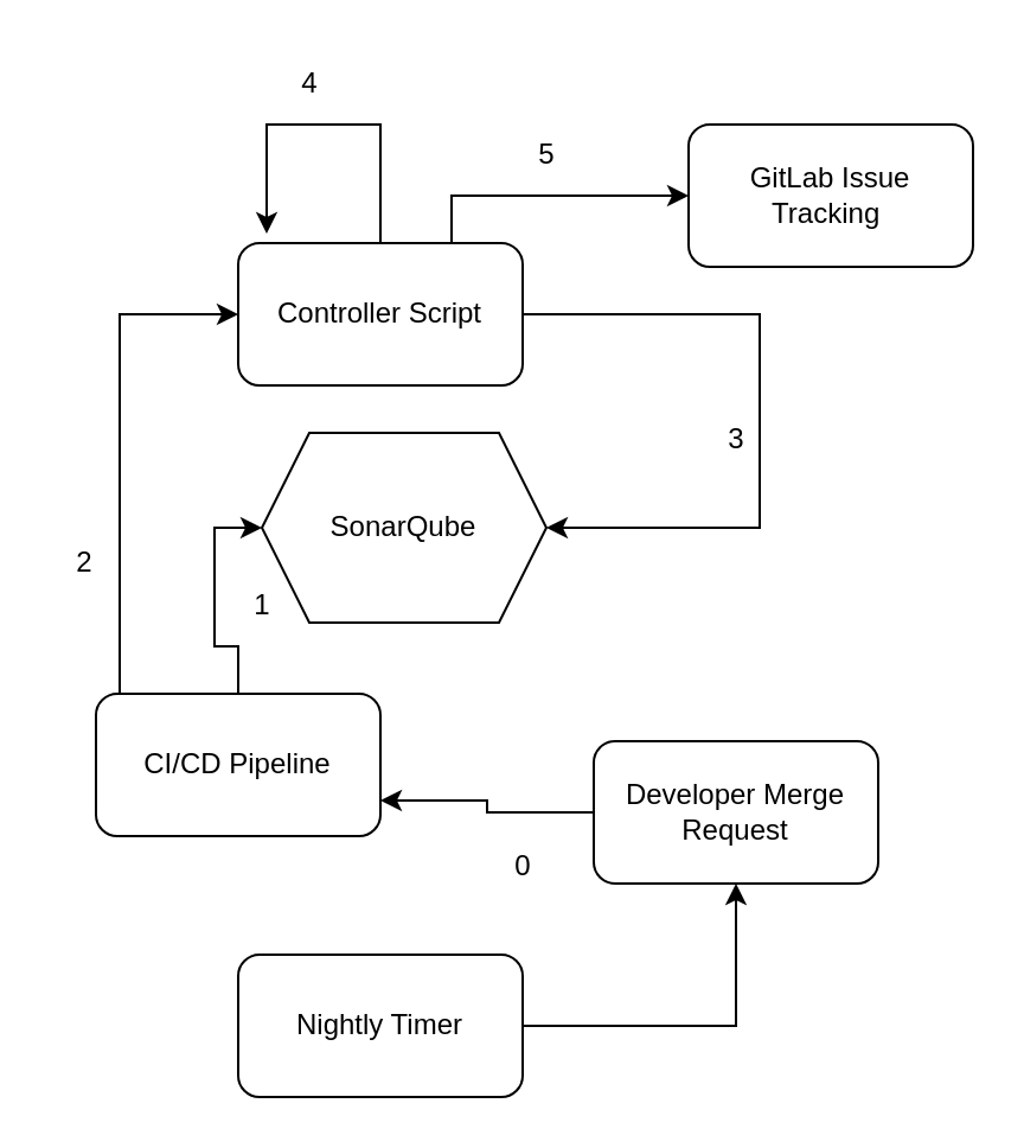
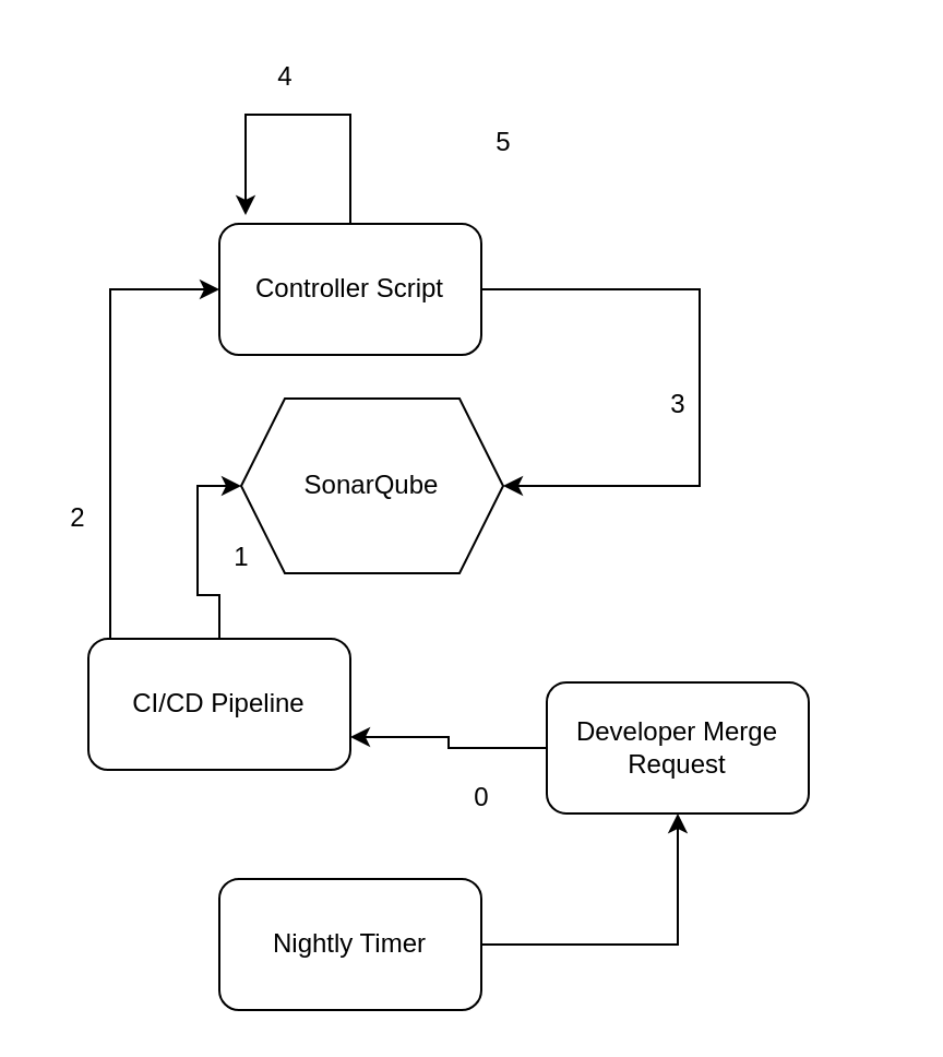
- <mxCell id="4" style="edgeStyle=orthogonalEdgeStyle;rounded=0;orthogonalLoop=1;jettySize=auto;html=1;exitX=0.75;exitY=0;exitDx=0;exitDy=0;entryX=0;entryY=0.5;entryDx=0;entryDy=0;" parent="1" source="5" target="10" edge="1"><mxGeometry relative="1" as="geometry"><mxPoint x="410" y="62" as="targetPoint" /></mxGeometry></mxCell>
- <mxCell id="10" value="GitLab Issue Tracking&amp;nbsp;" style="rounded=1;whiteSpace=wrap;html=1;" parent="1" vertex="1"><mxGeometry x="290" y="52" width="120" height="60" as="geometry" /></mxCell>
